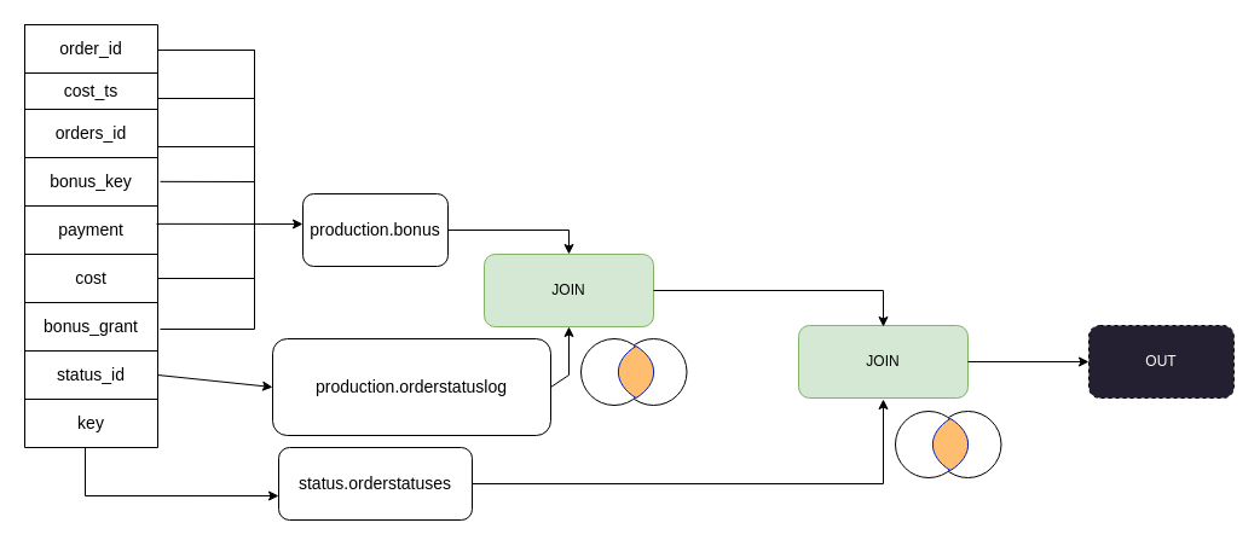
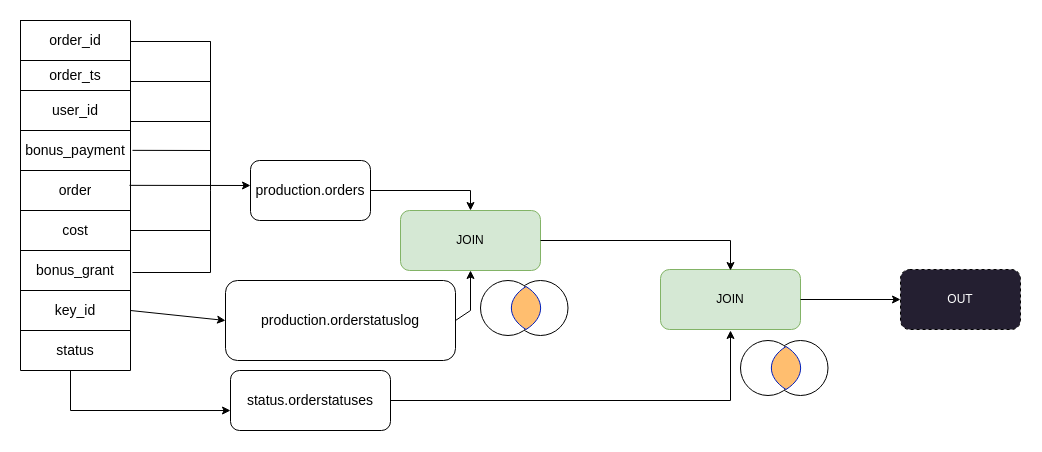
- <mxCell id="9" value="&lt;font style=&quot;font-size: 14px;&quot;&gt;cost_ts&lt;/font&gt;" style="shape=partialRectangle;html=1;whiteSpace=wrap;connectable=0;strokeColor=inherit;overflow=hidden;fillColor=none;top=0;left=0;bottom=0;right=0;pointerEvents=1;" parent="8" vertex="1"><mxGeometry width="110" height="30" as="geometry"><mxRectangle width="110" height="30" as="alternateBounds" /></mxGeometry></mxCell>
+ <mxCell id="9" value="&lt;font style=&quot;font-size: 14px;&quot;&gt;order_ts&lt;/font&gt;" style="shape=partialRectangle;html=1;whiteSpace=wrap;connectable=0;strokeColor=inherit;overflow=hidden;fillColor=none;top=0;left=0;bottom=0;right=0;pointerEvents=1;" parent="8" vertex="1"><mxGeometry width="110" height="30" as="geometry"><mxRectangle width="110" height="30" as="alternateBounds" /></mxGeometry></mxCell>
- <mxCell id="11" value="&lt;font style=&quot;font-size: 14px;&quot;&gt;orders_id&lt;/font&gt;" style="shape=partialRectangle;html=1;whiteSpace=wrap;connectable=0;strokeColor=inherit;overflow=hidden;fillColor=none;top=0;left=0;bottom=0;right=0;pointerEvents=1;" parent="10" vertex="1"><mxGeometry width="110" height="40" as="geometry"><mxRectangle width="110" height="40" as="alternateBounds" /></mxGeometry></mxCell>
+ <mxCell id="11" value="&lt;font style=&quot;font-size: 14px;&quot;&gt;user_id&lt;/font&gt;" style="shape=partialRectangle;html=1;whiteSpace=wrap;connectable=0;strokeColor=inherit;overflow=hidden;fillColor=none;top=0;left=0;bottom=0;right=0;pointerEvents=1;" parent="10" vertex="1"><mxGeometry width="110" height="40" as="geometry"><mxRectangle width="110" height="40" as="alternateBounds" /></mxGeometry></mxCell>
- <mxCell id="13" value="&lt;font style=&quot;font-size: 14px;&quot;&gt;bonus_key&lt;/font&gt;" style="shape=partialRectangle;html=1;whiteSpace=wrap;connectable=0;strokeColor=inherit;overflow=hidden;fillColor=none;top=0;left=0;bottom=0;right=0;pointerEvents=1;" parent="12" vertex="1"><mxGeometry width="110" height="40" as="geometry"><mxRectangle width="110" height="40" as="alternateBounds" /></mxGeometry></mxCell>
+ <mxCell id="13" value="&lt;font style=&quot;font-size: 14px;&quot;&gt;bonus_payment&lt;/font&gt;" style="shape=partialRectangle;html=1;whiteSpace=wrap;connectable=0;strokeColor=inherit;overflow=hidden;fillColor=none;top=0;left=0;bottom=0;right=0;pointerEvents=1;" parent="12" vertex="1"><mxGeometry width="110" height="40" as="geometry"><mxRectangle width="110" height="40" as="alternateBounds" /></mxGeometry></mxCell>
- <mxCell id="15" value="&lt;font style=&quot;font-size: 14px;&quot;&gt;payment&lt;/font&gt;" style="shape=partialRectangle;html=1;whiteSpace=wrap;connectable=0;strokeColor=inherit;overflow=hidden;fillColor=none;top=0;left=0;bottom=0;right=0;pointerEvents=1;" parent="14" vertex="1"><mxGeometry width="110" height="40" as="geometry"><mxRectangle width="110" height="40" as="alternateBounds" /></mxGeometry></mxCell>
+ <mxCell id="15" value="&lt;font style=&quot;font-size: 14px;&quot;&gt;order&lt;/font&gt;" style="shape=partialRectangle;html=1;whiteSpace=wrap;connectable=0;strokeColor=inherit;overflow=hidden;fillColor=none;top=0;left=0;bottom=0;right=0;pointerEvents=1;" parent="14" vertex="1"><mxGeometry width="110" height="40" as="geometry"><mxRectangle width="110" height="40" as="alternateBounds" /></mxGeometry></mxCell>
- <mxCell id="24" value="&lt;font style=&quot;font-size: 14px;&quot;&gt;production.bonus&lt;/font&gt;" style="rounded=1;whiteSpace=wrap;html=1;" parent="1" vertex="1"><mxGeometry x="250" y="160" width="120" height="60" as="geometry" /></mxCell>
+ <mxCell id="24" value="&lt;font style=&quot;font-size: 14px;&quot;&gt;production.orders&lt;/font&gt;" style="rounded=1;whiteSpace=wrap;html=1;" parent="1" vertex="1"><mxGeometry x="250" y="160" width="120" height="60" as="geometry" /></mxCell>
- <mxCell id="21" value="&lt;font style=&quot;font-size: 14px;&quot;&gt;status_id&lt;/font&gt;" style="shape=partialRectangle;html=1;whiteSpace=wrap;connectable=0;strokeColor=inherit;overflow=hidden;fillColor=none;top=0;left=0;bottom=0;right=0;pointerEvents=1;" parent="20" vertex="1"><mxGeometry width="110" height="40" as="geometry"><mxRectangle width="110" height="40" as="alternateBounds" /></mxGeometry></mxCell>
+ <mxCell id="21" value="&lt;font style=&quot;font-size: 14px;&quot;&gt;key_id&lt;/font&gt;" style="shape=partialRectangle;html=1;whiteSpace=wrap;connectable=0;strokeColor=inherit;overflow=hidden;fillColor=none;top=0;left=0;bottom=0;right=0;pointerEvents=1;" parent="20" vertex="1"><mxGeometry width="110" height="40" as="geometry"><mxRectangle width="110" height="40" as="alternateBounds" /></mxGeometry></mxCell>
- <mxCell id="23" value="&lt;font style=&quot;font-size: 14px;&quot;&gt;key&lt;/font&gt;" style="shape=partialRectangle;html=1;whiteSpace=wrap;connectable=0;strokeColor=inherit;overflow=hidden;fillColor=none;top=0;left=0;bottom=0;right=0;pointerEvents=1;" parent="22" vertex="1"><mxGeometry width="110" height="40" as="geometry"><mxRectangle width="110" height="40" as="alternateBounds" /></mxGeometry></mxCell>
+ <mxCell id="23" value="&lt;font style=&quot;font-size: 14px;&quot;&gt;status&lt;/font&gt;" style="shape=partialRectangle;html=1;whiteSpace=wrap;connectable=0;strokeColor=inherit;overflow=hidden;fillColor=none;top=0;left=0;bottom=0;right=0;pointerEvents=1;" parent="22" vertex="1"><mxGeometry width="110" height="40" as="geometry"><mxRectangle width="110" height="40" as="alternateBounds" /></mxGeometry></mxCell>
